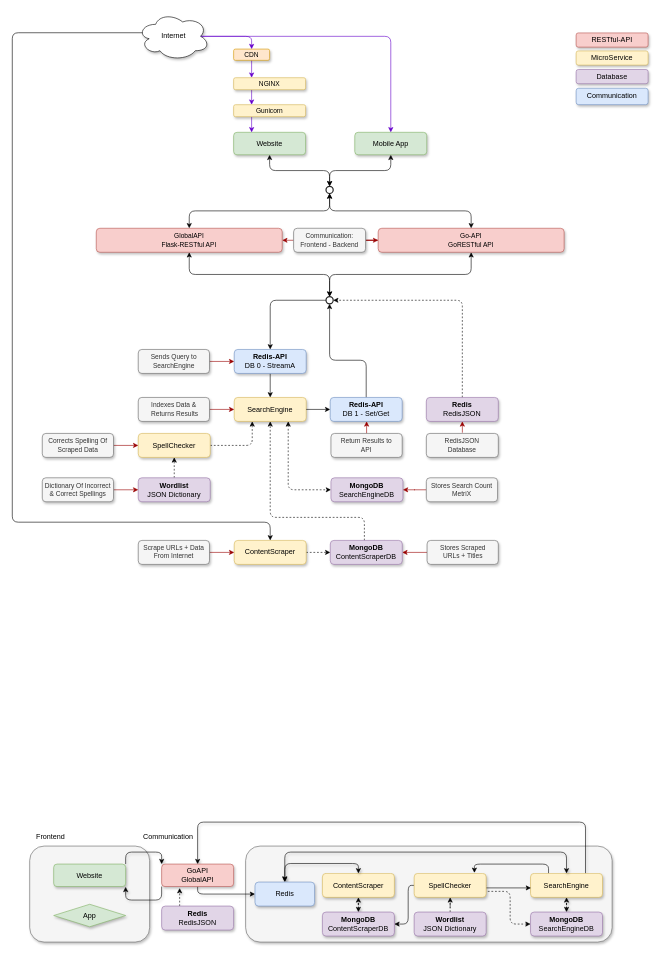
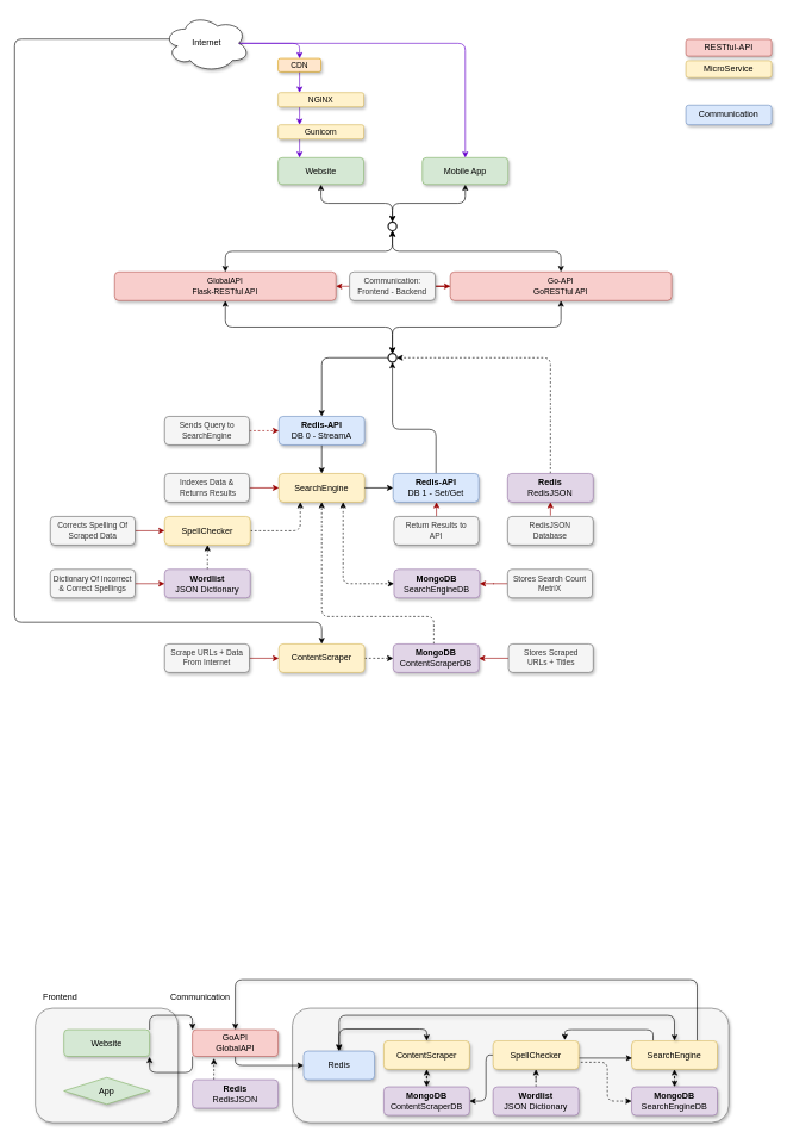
- <mxCell id="68" value="Database" style="whiteSpace=wrap;html=1;fillColor=#e1d5e7;strokeColor=#9673a6;shadow=1;rounded=1;verticalAlign=middle;" parent="1" vertex="1"><mxGeometry x="960" y="115.32" width="120" height="23.68" as="geometry" /></mxCell>
- <mxCell id="19" style="edgeStyle=orthogonalEdgeStyle;rounded=1;orthogonalLoop=1;jettySize=auto;html=1;exitX=1;exitY=0.5;exitDx=0;exitDy=0;entryX=0;entryY=0.5;entryDx=0;entryDy=0;startArrow=none;startFill=0;endArrow=classic;endFill=1;strokeColor=#990000;" parent="1" source="20" target="31" edge="1"><mxGeometry relative="1" as="geometry" /></mxCell>
+ <mxCell id="19" style="edgeStyle=orthogonalEdgeStyle;rounded=1;orthogonalLoop=1;jettySize=auto;html=1;exitX=1;exitY=0.5;exitDx=0;exitDy=0;entryX=0;entryY=0.5;entryDx=0;entryDy=0;startArrow=none;startFill=0;endArrow=classic;endFill=1;strokeColor=#990000;dashed=1;" parent="1" source="20" target="31" edge="1"><mxGeometry relative="1" as="geometry" /></mxCell>
